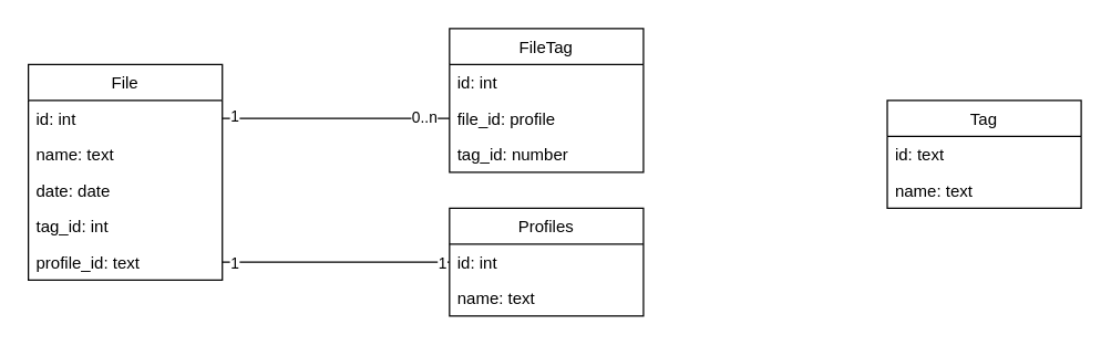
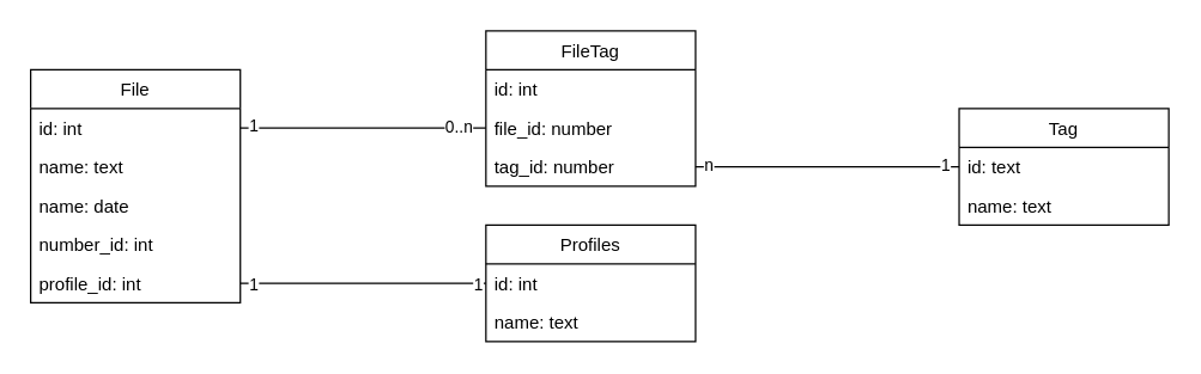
- <mxCell id="13" value="file_id: profile" style="text;strokeColor=none;fillColor=none;align=left;verticalAlign=top;spacingLeft=4;spacingRight=4;overflow=hidden;rotatable=0;points=[[0,0.5],[1,0.5]];portConstraint=eastwest;" vertex="1" parent="11"><mxGeometry y="52" width="140" height="26" as="geometry" /></mxCell>
+ <mxCell id="13" value="file_id: number" style="text;strokeColor=none;fillColor=none;align=left;verticalAlign=top;spacingLeft=4;spacingRight=4;overflow=hidden;rotatable=0;points=[[0,0.5],[1,0.5]];portConstraint=eastwest;" vertex="1" parent="11"><mxGeometry y="52" width="140" height="26" as="geometry" /></mxCell>
+ <mxCell id="18" style="edgeStyle=orthogonalEdgeStyle;rounded=0;orthogonalLoop=1;jettySize=auto;html=1;exitX=1;exitY=0.5;exitDx=0;exitDy=0;entryX=0;entryY=0.5;entryDx=0;entryDy=0;endArrow=none;endFill=0;" edge="1" parent="1" source="14" target="9"><mxGeometry relative="1" as="geometry" /></mxCell>
+ <mxCell id="19" value="1" style="edgeLabel;html=1;align=center;verticalAlign=middle;resizable=0;points=[];" vertex="1" connectable="0" parent="18"><mxGeometry x="0.885" y="2" relative="1" as="geometry"><mxPoint as="offset" /></mxGeometry></mxCell>
+ <mxCell id="20" value="n" style="edgeLabel;html=1;align=center;verticalAlign=middle;resizable=0;points=[];" vertex="1" connectable="0" parent="18"><mxGeometry x="-0.907" y="2" relative="1" as="geometry"><mxPoint as="offset" /></mxGeometry></mxCell>
- <mxCell id="5" value="date: date" style="text;strokeColor=none;fillColor=none;align=left;verticalAlign=top;spacingLeft=4;spacingRight=4;overflow=hidden;rotatable=0;points=[[0,0.5],[1,0.5]];portConstraint=eastwest;" vertex="1" parent="2"><mxGeometry y="78" width="140" height="26" as="geometry" /></mxCell>
+ <mxCell id="5" value="name: date" style="text;strokeColor=none;fillColor=none;align=left;verticalAlign=top;spacingLeft=4;spacingRight=4;overflow=hidden;rotatable=0;points=[[0,0.5],[1,0.5]];portConstraint=eastwest;" vertex="1" parent="2"><mxGeometry y="78" width="140" height="26" as="geometry" /></mxCell>
- <mxCell id="6" value="tag_id: int" style="text;strokeColor=none;fillColor=none;align=left;verticalAlign=top;spacingLeft=4;spacingRight=4;overflow=hidden;rotatable=0;points=[[0,0.5],[1,0.5]];portConstraint=eastwest;" vertex="1" parent="2"><mxGeometry y="104" width="140" height="26" as="geometry" /></mxCell>
+ <mxCell id="6" value="number_id: int" style="text;strokeColor=none;fillColor=none;align=left;verticalAlign=top;spacingLeft=4;spacingRight=4;overflow=hidden;rotatable=0;points=[[0,0.5],[1,0.5]];portConstraint=eastwest;" vertex="1" parent="2"><mxGeometry y="104" width="140" height="26" as="geometry" /></mxCell>
- <mxCell id="7" value="profile_id: text" style="text;strokeColor=none;fillColor=none;align=left;verticalAlign=top;spacingLeft=4;spacingRight=4;overflow=hidden;rotatable=0;points=[[0,0.5],[1,0.5]];portConstraint=eastwest;" vertex="1" parent="2"><mxGeometry y="130" width="140" height="26" as="geometry" /></mxCell>
+ <mxCell id="7" value="profile_id: int" style="text;strokeColor=none;fillColor=none;align=left;verticalAlign=top;spacingLeft=4;spacingRight=4;overflow=hidden;rotatable=0;points=[[0,0.5],[1,0.5]];portConstraint=eastwest;" vertex="1" parent="2"><mxGeometry y="130" width="140" height="26" as="geometry" /></mxCell>
